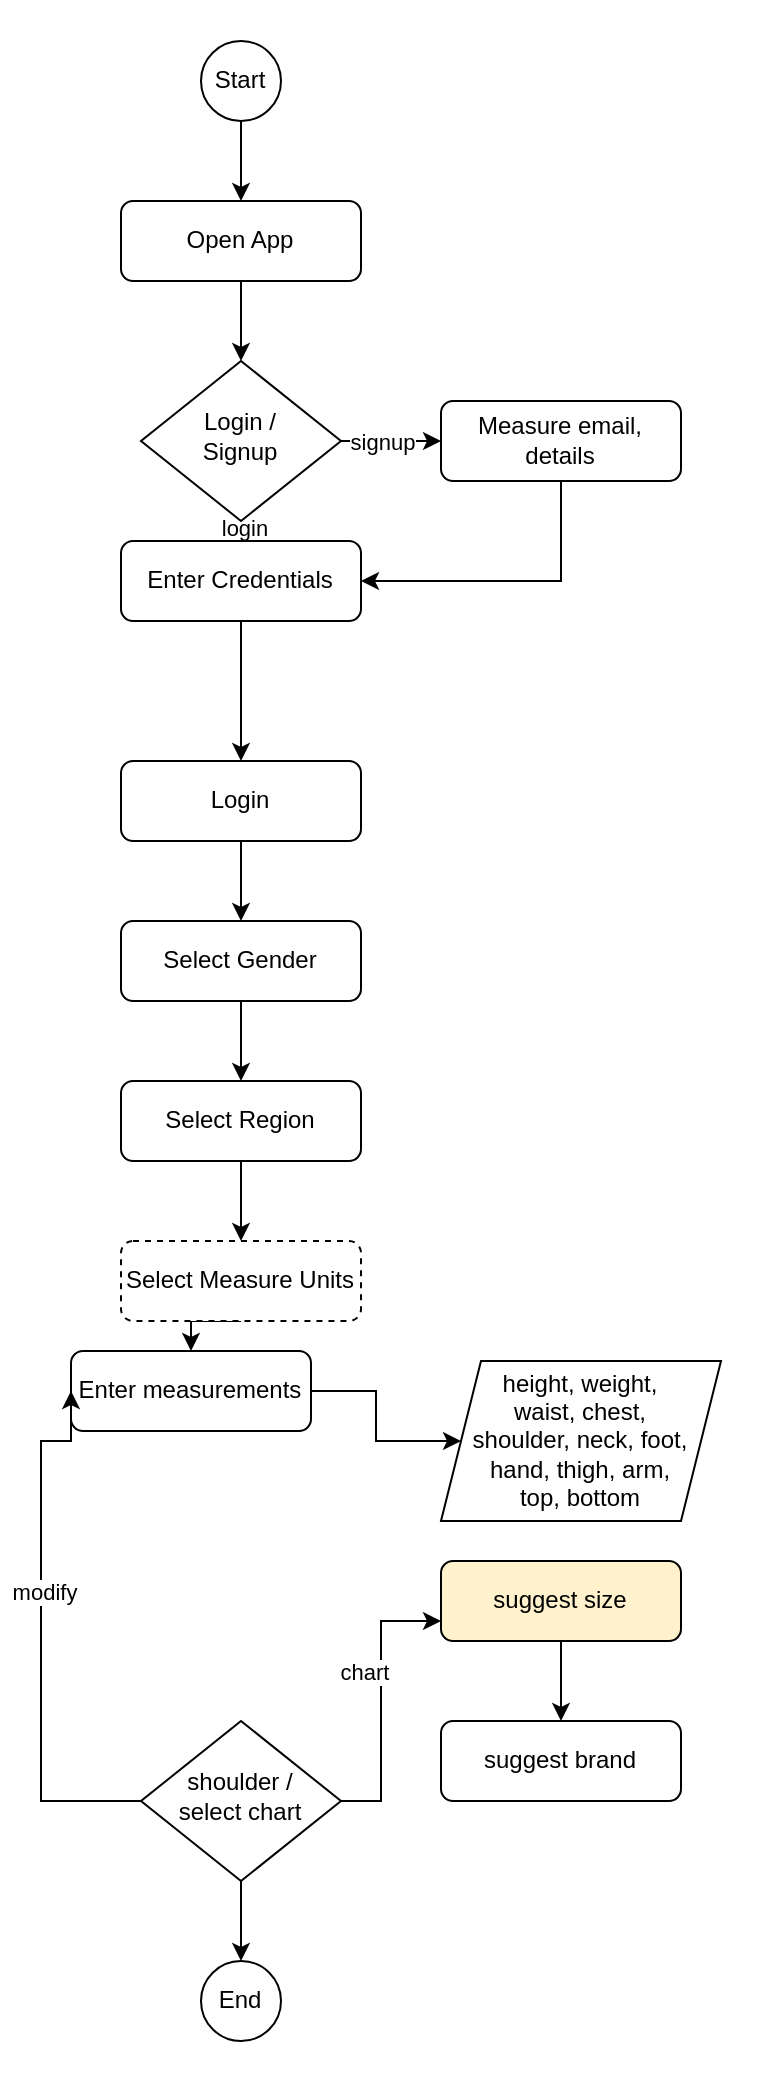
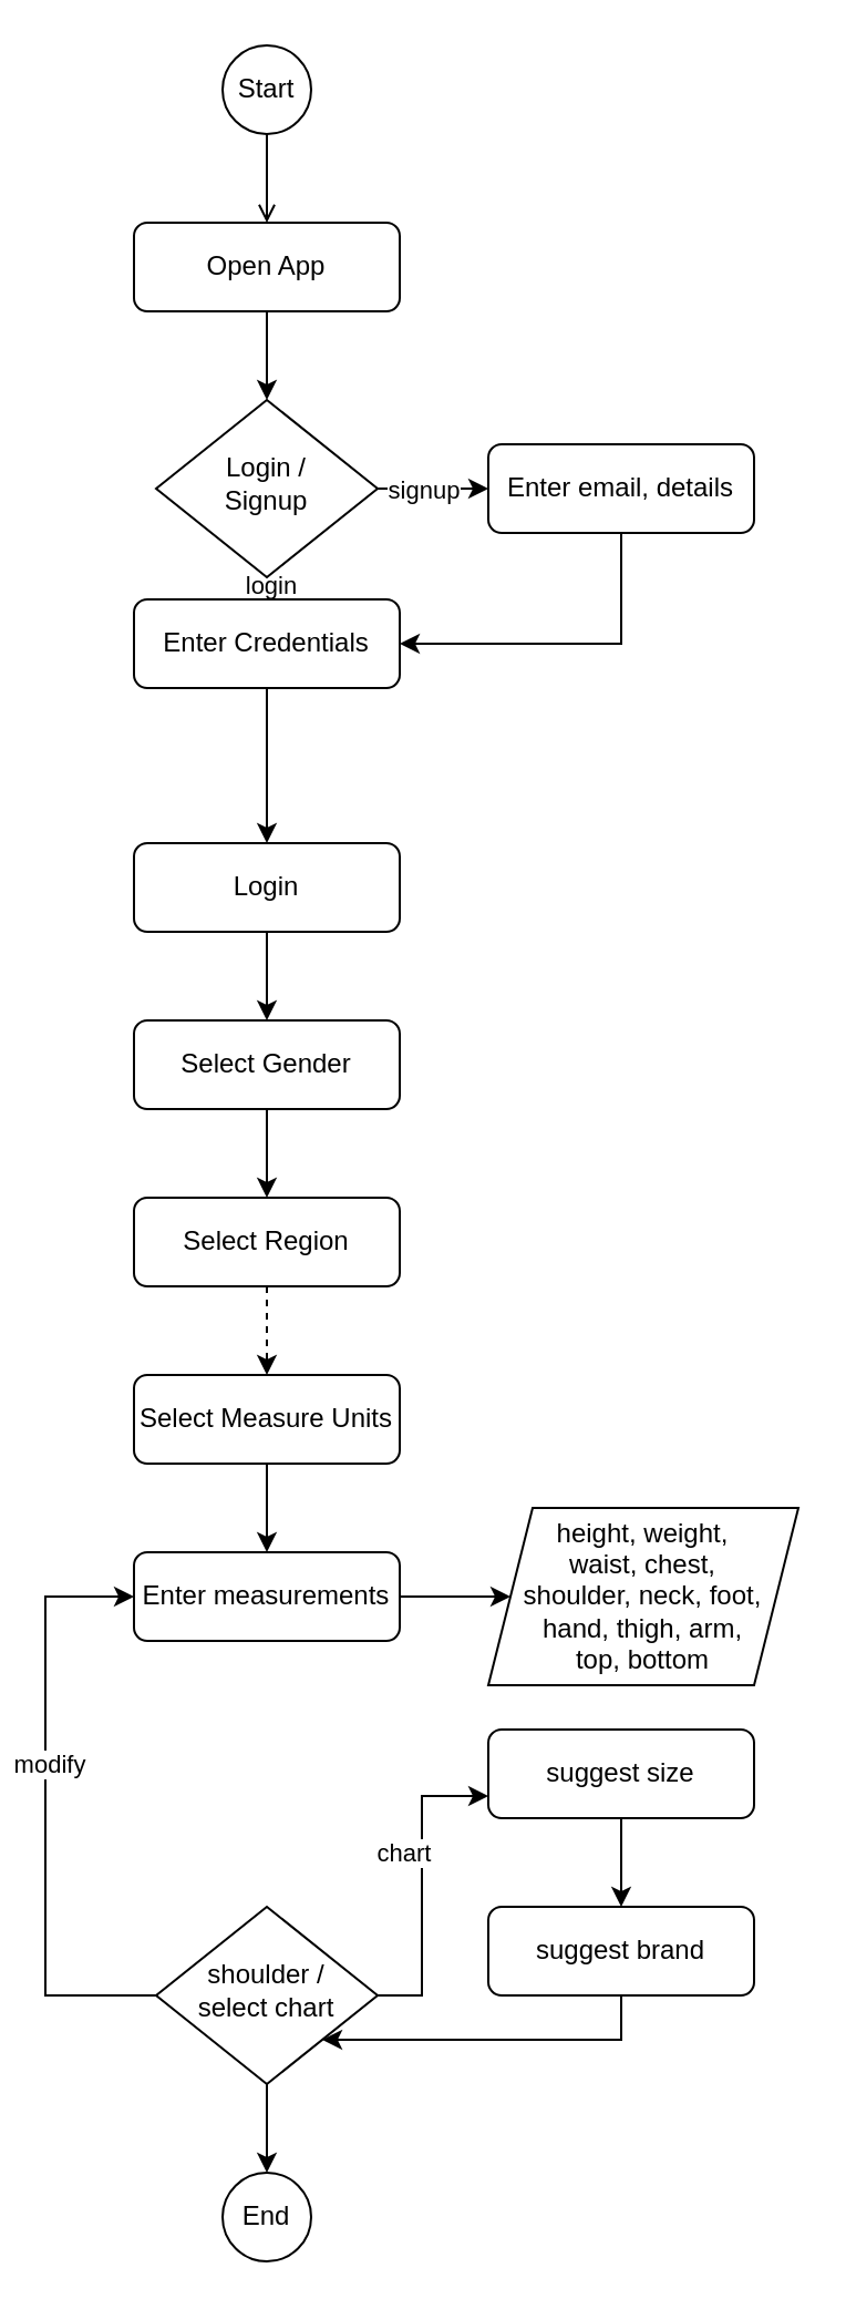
- <mxCell id="2" style="edgeStyle=orthogonalEdgeStyle;rounded=0;orthogonalLoop=1;jettySize=auto;html=1;exitX=0.5;exitY=1;exitDx=0;exitDy=0;entryX=0.5;entryY=0;entryDx=0;entryDy=0;" parent="1" source="3" target="5" edge="1"><mxGeometry relative="1" as="geometry" /></mxCell>
+ <mxCell id="2" style="edgeStyle=orthogonalEdgeStyle;rounded=0;orthogonalLoop=1;jettySize=auto;html=1;exitX=0.5;exitY=1;exitDx=0;exitDy=0;entryX=0.5;entryY=0;entryDx=0;entryDy=0;endArrow=open;" parent="1" source="3" target="5" edge="1"><mxGeometry relative="1" as="geometry" /></mxCell>
- <mxCell id="16" value="Measure email, details" style="rounded=1;whiteSpace=wrap;html=1;fontSize=12;glass=0;strokeWidth=1;shadow=0;" parent="1" vertex="1"><mxGeometry x="220" y="200" width="120" height="40" as="geometry" /></mxCell>
+ <mxCell id="16" value="Enter email, details" style="rounded=1;whiteSpace=wrap;html=1;fontSize=12;glass=0;strokeWidth=1;shadow=0;" parent="1" vertex="1"><mxGeometry x="220" y="200" width="120" height="40" as="geometry" /></mxCell>
- <mxCell id="19" style="edgeStyle=orthogonalEdgeStyle;rounded=0;orthogonalLoop=1;jettySize=auto;html=1;entryX=0.5;entryY=0;entryDx=0;entryDy=0;" parent="1" source="20" target="22" edge="1"><mxGeometry relative="1" as="geometry" /></mxCell>
+ <mxCell id="19" style="edgeStyle=orthogonalEdgeStyle;rounded=0;orthogonalLoop=1;jettySize=auto;html=1;entryX=0.5;entryY=0;entryDx=0;entryDy=0;dashed=1;" parent="1" source="20" target="22" edge="1"><mxGeometry relative="1" as="geometry" /></mxCell>
- <mxCell id="22" value="Select Measure Units" style="rounded=1;whiteSpace=wrap;html=1;fontSize=12;glass=0;strokeWidth=1;shadow=0;dashed=1;" parent="1" vertex="1"><mxGeometry x="60" y="620" width="120" height="40" as="geometry" /></mxCell>
+ <mxCell id="22" value="Select Measure Units" style="rounded=1;whiteSpace=wrap;html=1;fontSize=12;glass=0;strokeWidth=1;shadow=0;" parent="1" vertex="1"><mxGeometry x="60" y="620" width="120" height="40" as="geometry" /></mxCell>
- <mxCell id="24" value="Enter measurements" style="rounded=1;whiteSpace=wrap;html=1;fontSize=12;glass=0;strokeWidth=1;shadow=0;" parent="1" vertex="1"><mxGeometry x="35" y="675" width="120" height="40" as="geometry" /></mxCell>
+ <mxCell id="24" value="Enter measurements" style="rounded=1;whiteSpace=wrap;html=1;fontSize=12;glass=0;strokeWidth=1;shadow=0;" parent="1" vertex="1"><mxGeometry x="60" y="700" width="120" height="40" as="geometry" /></mxCell>
- <mxCell id="27" value="suggest size" style="rounded=1;whiteSpace=wrap;html=1;fontSize=12;glass=0;strokeWidth=1;shadow=0;fillColor=#fff2cc;" parent="1" vertex="1"><mxGeometry x="220" y="780" width="120" height="40" as="geometry" /></mxCell>
+ <mxCell id="27" value="suggest size" style="rounded=1;whiteSpace=wrap;html=1;fontSize=12;glass=0;strokeWidth=1;shadow=0;" parent="1" vertex="1"><mxGeometry x="220" y="780" width="120" height="40" as="geometry" /></mxCell>
+ <mxCell id="35" style="edgeStyle=orthogonalEdgeStyle;rounded=0;orthogonalLoop=1;jettySize=auto;html=1;exitX=0.5;exitY=1;exitDx=0;exitDy=0;entryX=1;entryY=1;entryDx=0;entryDy=0;" edge="1" parent="1" source="36" target="33"><mxGeometry relative="1" as="geometry" /></mxCell>
